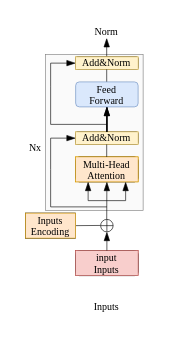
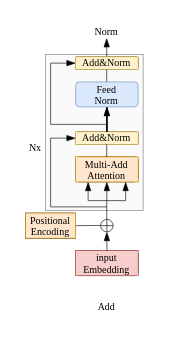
- <mxCell id="33" value="&lt;p style=&quot;line-height: 60%;&quot;&gt;&lt;font style=&quot;font-size: 8px;&quot;&gt;Feed&lt;br style=&quot;border-color: var(--border-color);&quot;&gt;Forward&lt;/font&gt;&lt;/p&gt;" style="text;html=1;strokeColor=none;fillColor=none;align=center;verticalAlign=middle;whiteSpace=wrap;rounded=0;strokeWidth=0.5;fontFamily=Times New Roman;" parent="1" vertex="1"><mxGeometry x="60" y="65" width="50" height="20" as="geometry" /></mxCell>
+ <mxCell id="33" value="&lt;p style=&quot;line-height: 60%;&quot;&gt;&lt;font style=&quot;font-size: 8px;&quot;&gt;Feed&lt;br style=&quot;border-color: var(--border-color);&quot;&gt;Norm&lt;/font&gt;&lt;/p&gt;" style="text;html=1;strokeColor=none;fillColor=none;align=center;verticalAlign=middle;whiteSpace=wrap;rounded=0;strokeWidth=0.5;fontFamily=Times New Roman;" parent="1" vertex="1"><mxGeometry x="60" y="65" width="50" height="20" as="geometry" /></mxCell>
- <mxCell id="8" value="&lt;p style=&quot;line-height: 60%;&quot;&gt;&lt;font style=&quot;font-size: 8px;&quot;&gt;Multi-Head&lt;br style=&quot;border-color: var(--border-color);&quot;&gt;Attention&lt;/font&gt;&lt;/p&gt;" style="text;html=1;strokeColor=#d79b00;fillColor=#ffe6cc;align=center;verticalAlign=middle;whiteSpace=wrap;rounded=0;strokeWidth=0.5;fontFamily=Times New Roman;" parent="6" vertex="1"><mxGeometry width="50" height="20" as="geometry" /></mxCell>
+ <mxCell id="8" value="&lt;p style=&quot;line-height: 60%;&quot;&gt;&lt;font style=&quot;font-size: 8px;&quot;&gt;Multi-Add&lt;br style=&quot;border-color: var(--border-color);&quot;&gt;Attention&lt;/font&gt;&lt;/p&gt;" style="text;html=1;strokeColor=#d79b00;fillColor=#ffe6cc;align=center;verticalAlign=middle;whiteSpace=wrap;rounded=0;strokeWidth=0.5;fontFamily=Times New Roman;" parent="6" vertex="1"><mxGeometry width="50" height="20" as="geometry" /></mxCell>
- <mxCell id="26" value="&lt;p style=&quot;line-height: 60%;&quot;&gt;&lt;font style=&quot;font-size: 8px;&quot;&gt;Inputs&lt;br style=&quot;border-color: var(--border-color);&quot;&gt;Encoding&lt;/font&gt;&lt;/p&gt;" style="text;html=1;strokeColor=#d79b00;fillColor=#ffe6cc;align=center;verticalAlign=middle;whiteSpace=wrap;rounded=0;container=0;strokeWidth=0.5;fontFamily=Times New Roman;" parent="24" vertex="1"><mxGeometry width="40" height="20" as="geometry" /></mxCell>
+ <mxCell id="26" value="&lt;p style=&quot;line-height: 60%;&quot;&gt;&lt;font style=&quot;font-size: 8px;&quot;&gt;Positional&lt;br style=&quot;border-color: var(--border-color);&quot;&gt;Encoding&lt;/font&gt;&lt;/p&gt;" style="text;html=1;strokeColor=#d79b00;fillColor=#ffe6cc;align=center;verticalAlign=middle;whiteSpace=wrap;rounded=0;container=0;strokeWidth=0.5;fontFamily=Times New Roman;" parent="24" vertex="1"><mxGeometry width="40" height="20" as="geometry" /></mxCell>
- <mxCell id="11" value="&lt;p style=&quot;line-height: 60%;&quot;&gt;&lt;font style=&quot;font-size: 8px;&quot;&gt;input&lt;br style=&quot;border-color: var(--border-color);&quot;&gt;Inputs&lt;/font&gt;&lt;/p&gt;" style="text;html=1;strokeColor=#b85450;fillColor=#f8cecc;align=center;verticalAlign=middle;whiteSpace=wrap;rounded=0;strokeWidth=0.5;fontFamily=Times New Roman;" parent="9" vertex="1"><mxGeometry width="50" height="20" as="geometry" /></mxCell>
+ <mxCell id="11" value="&lt;p style=&quot;line-height: 60%;&quot;&gt;&lt;font style=&quot;font-size: 8px;&quot;&gt;input&lt;br style=&quot;border-color: var(--border-color);&quot;&gt;Embedding&lt;/font&gt;&lt;/p&gt;" style="text;html=1;strokeColor=#b85450;fillColor=#f8cecc;align=center;verticalAlign=middle;whiteSpace=wrap;rounded=0;strokeWidth=0.5;fontFamily=Times New Roman;" parent="9" vertex="1"><mxGeometry width="50" height="20" as="geometry" /></mxCell>
- <mxCell id="12" value="&lt;p style=&quot;line-height: 60%;&quot;&gt;&lt;span style=&quot;font-size: 8px;&quot;&gt;Inputs&lt;/span&gt;&lt;/p&gt;" style="text;html=1;strokeColor=none;fillColor=none;align=center;verticalAlign=middle;whiteSpace=wrap;rounded=0;container=0;strokeWidth=0.5;fontFamily=Times New Roman;" parent="1" vertex="1"><mxGeometry x="60" y="240" width="50" height="10" as="geometry" /></mxCell>
+ <mxCell id="12" value="&lt;p style=&quot;line-height: 60%;&quot;&gt;&lt;span style=&quot;font-size: 8px;&quot;&gt;Add&lt;/span&gt;&lt;/p&gt;" style="text;html=1;strokeColor=none;fillColor=none;align=center;verticalAlign=middle;whiteSpace=wrap;rounded=0;container=0;strokeWidth=0.5;fontFamily=Times New Roman;" parent="1" vertex="1"><mxGeometry x="60" y="240" width="50" height="10" as="geometry" /></mxCell>
